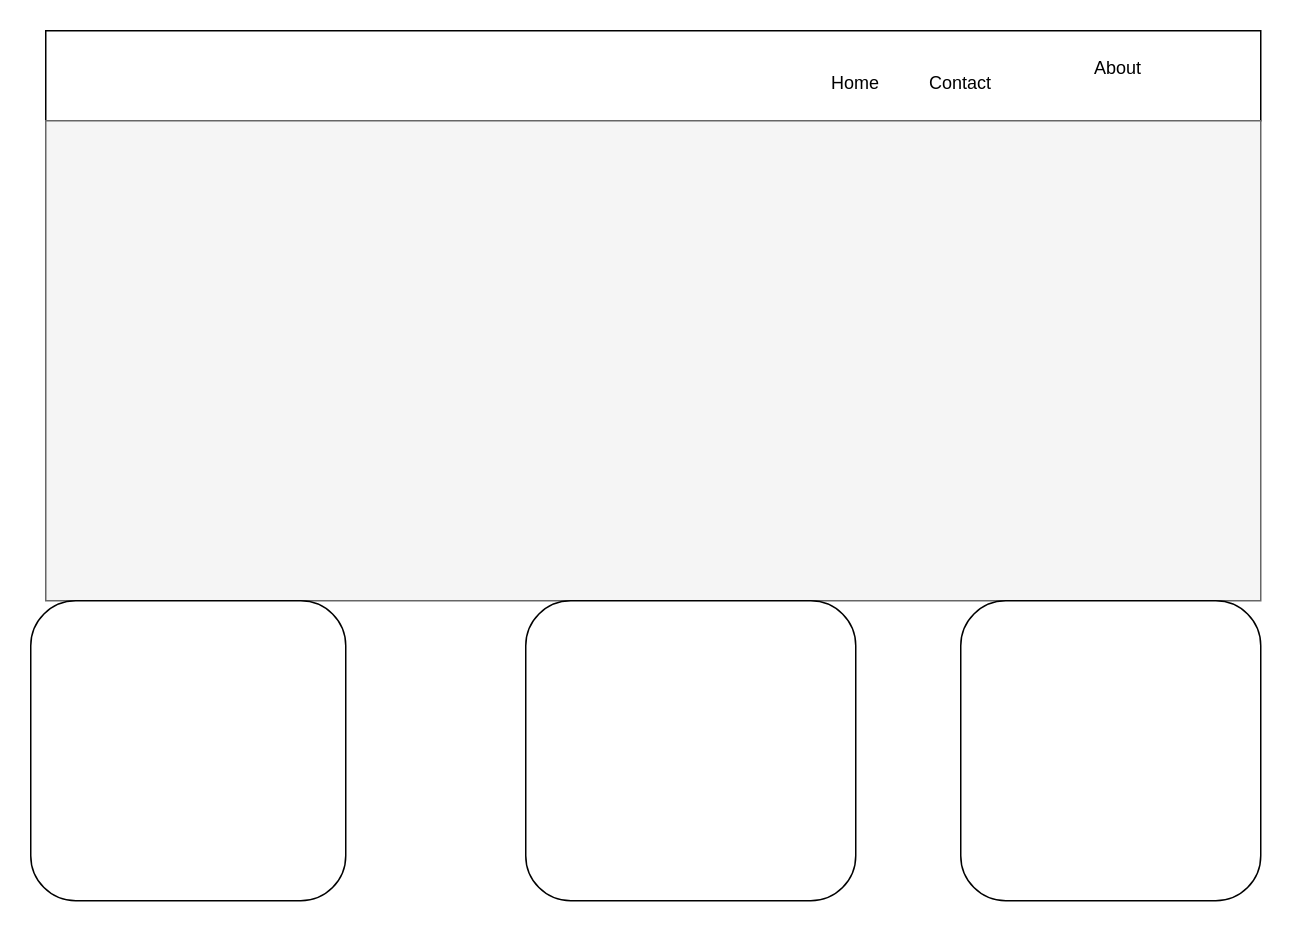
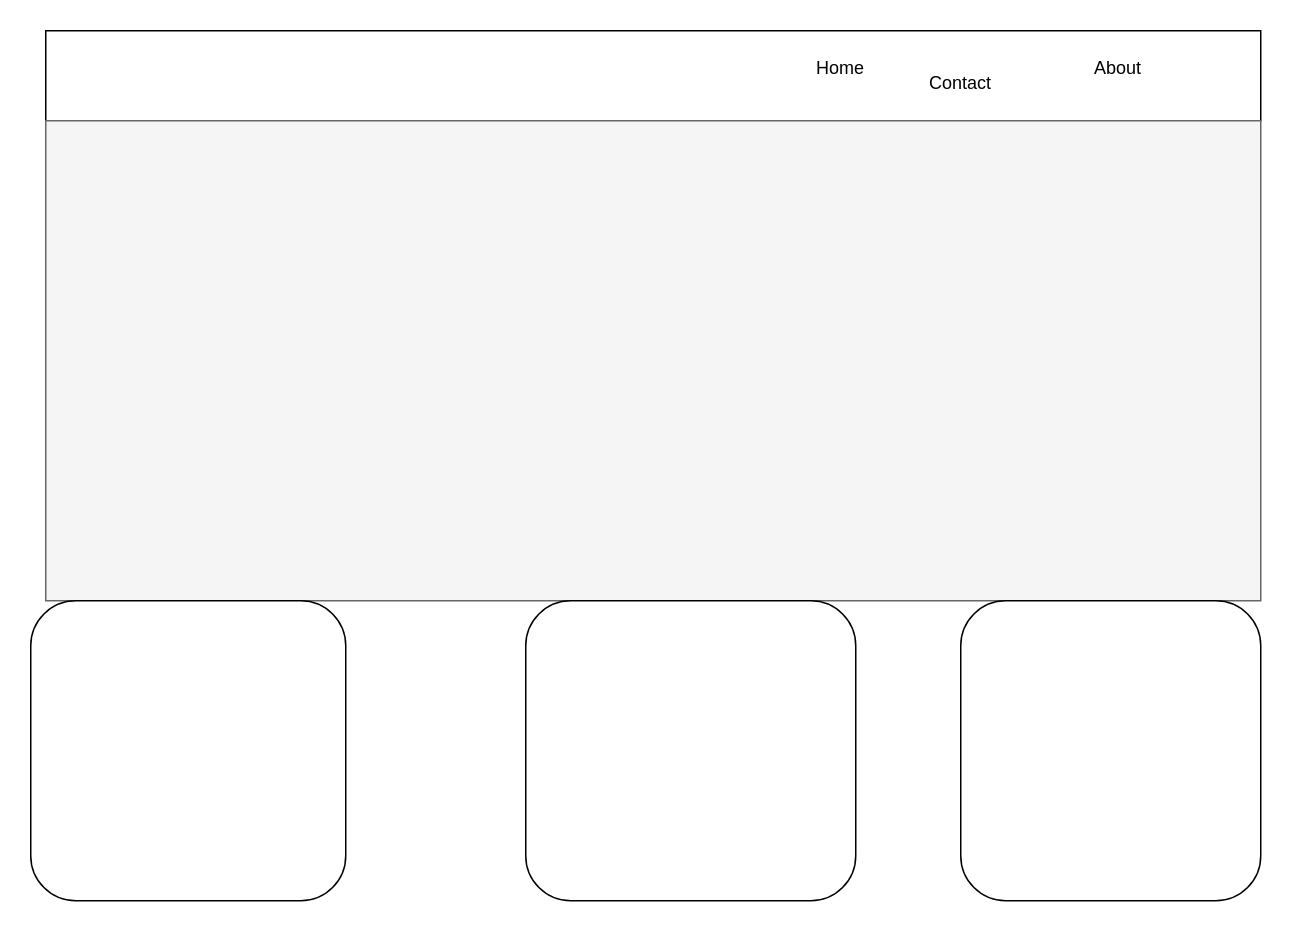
- <mxCell id="3" value="Home" style="text;html=1;align=center;verticalAlign=middle;whiteSpace=wrap;rounded=0;" vertex="1" parent="1"><mxGeometry x="540" y="40" width="60" height="30" as="geometry" /></mxCell>
+ <mxCell id="3" value="Home" style="text;html=1;align=center;verticalAlign=middle;whiteSpace=wrap;rounded=0;" vertex="1" parent="1"><mxGeometry x="530" y="30" width="60" height="30" as="geometry" /></mxCell>
